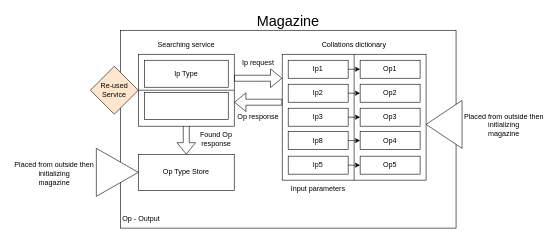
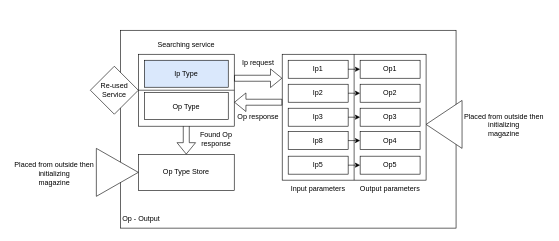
- <mxCell id="57" value="&lt;font style=&quot;font-size: 24px;&quot;&gt;Magazine&lt;/font&gt;" style="text;html=1;strokeColor=none;fillColor=none;align=center;verticalAlign=middle;whiteSpace=wrap;rounded=0;" vertex="1" parent="1"><mxGeometry x="200" y="20" width="560" height="30" as="geometry" /></mxCell>
- <mxCell id="21" value="Collations dictionary" style="text;html=1;strokeColor=none;fillColor=none;align=center;verticalAlign=middle;whiteSpace=wrap;rounded=0;" vertex="1" parent="3"><mxGeometry width="240" height="30" as="geometry" /></mxCell>
- <mxCell id="41" value="Ip Type" style="rounded=0;whiteSpace=wrap;html=1;" vertex="1" parent="39"><mxGeometry x="10" y="10" width="140" height="45" as="geometry" /></mxCell>
+ <mxCell id="41" value="Ip Type" style="rounded=0;whiteSpace=wrap;html=1;fillColor=#dae8fc;" vertex="1" parent="39"><mxGeometry x="10" y="10" width="140" height="45" as="geometry" /></mxCell>
- <mxCell id="55" value="&lt;div&gt;Re-used&lt;/div&gt;&lt;div&gt;Service&lt;br&gt;&lt;/div&gt;" style="rhombus;whiteSpace=wrap;html=1;fillColor=#ffe6cc;" vertex="1" parent="1"><mxGeometry x="150" y="110" width="80" height="80" as="geometry" /></mxCell>
+ <mxCell id="55" value="&lt;div&gt;Re-used&lt;/div&gt;&lt;div&gt;Service&lt;br&gt;&lt;/div&gt;" style="rhombus;whiteSpace=wrap;html=1;" vertex="1" parent="1"><mxGeometry x="150" y="110" width="80" height="80" as="geometry" /></mxCell>
+ <mxCell id="44" value="Op Type" style="text;html=1;strokeColor=none;fillColor=none;align=center;verticalAlign=middle;whiteSpace=wrap;rounded=0;" vertex="1" parent="42"><mxGeometry x="40" y="8" width="60" height="30" as="geometry" /></mxCell>
+ <mxCell id="23" value="Output parameters" style="text;html=1;strokeColor=none;fillColor=none;align=center;verticalAlign=middle;whiteSpace=wrap;rounded=0;" vertex="1" parent="3"><mxGeometry x="120" y="240" width="120" height="30" as="geometry" /></mxCell>
